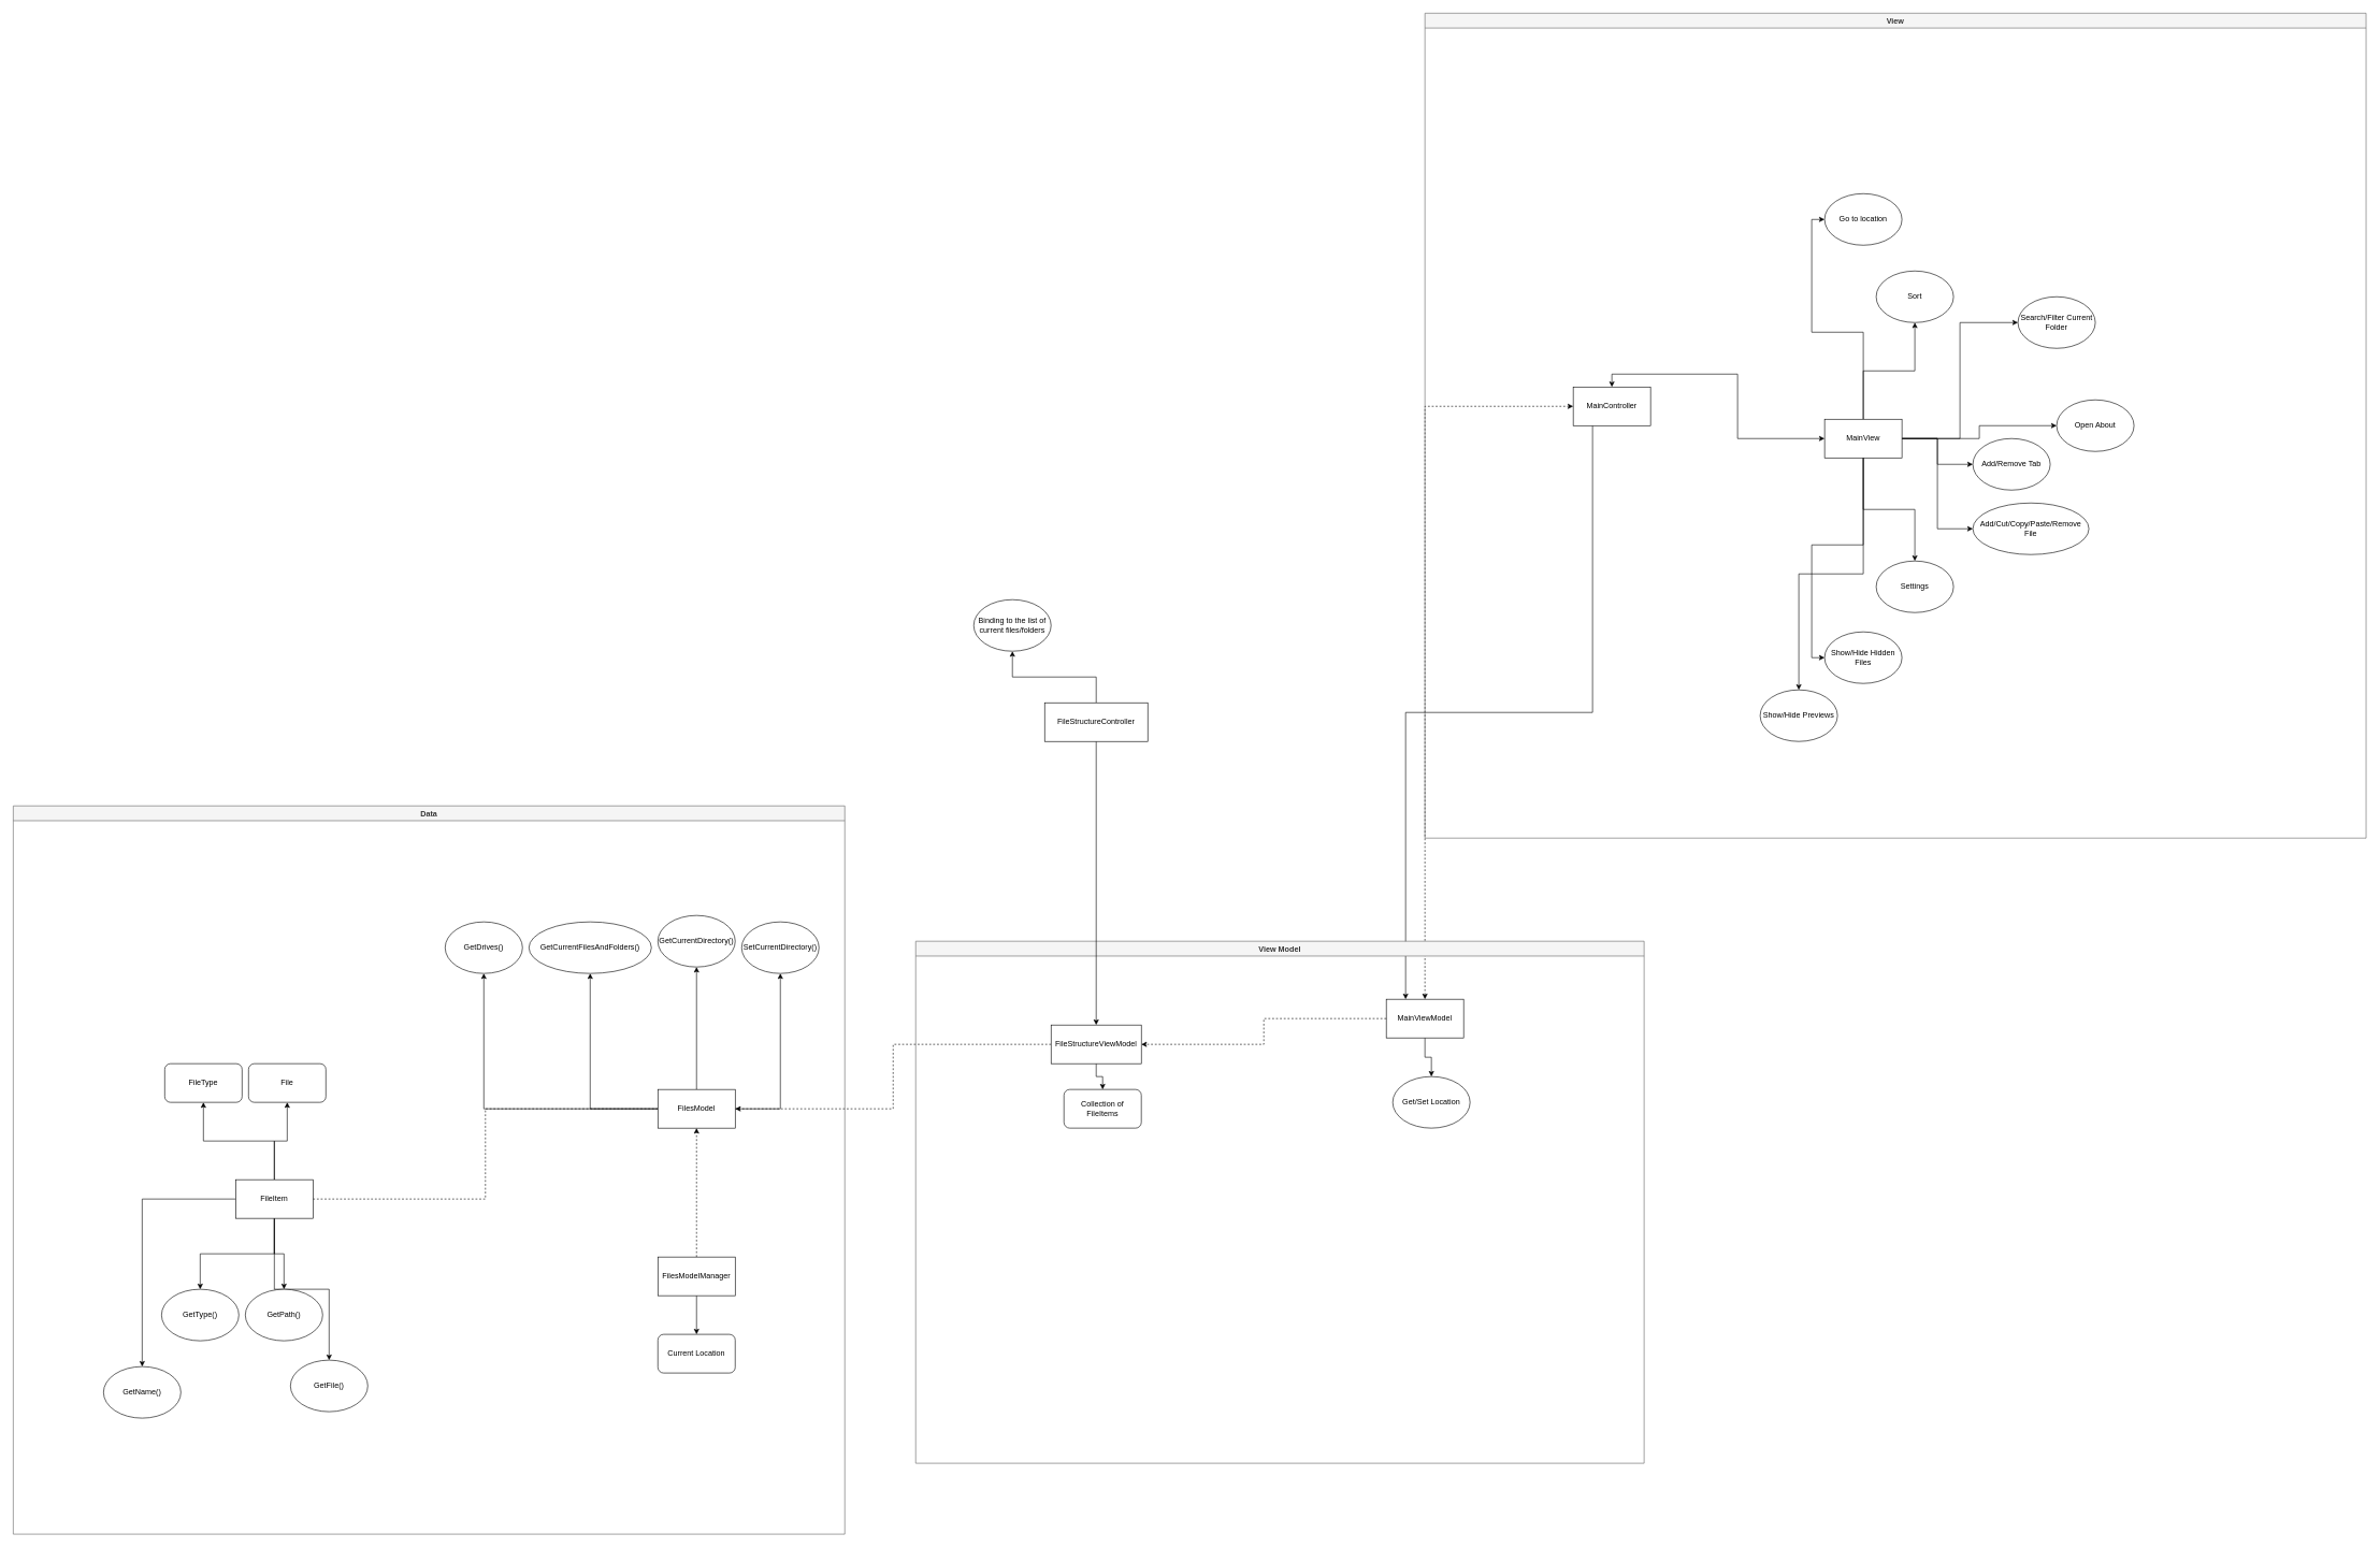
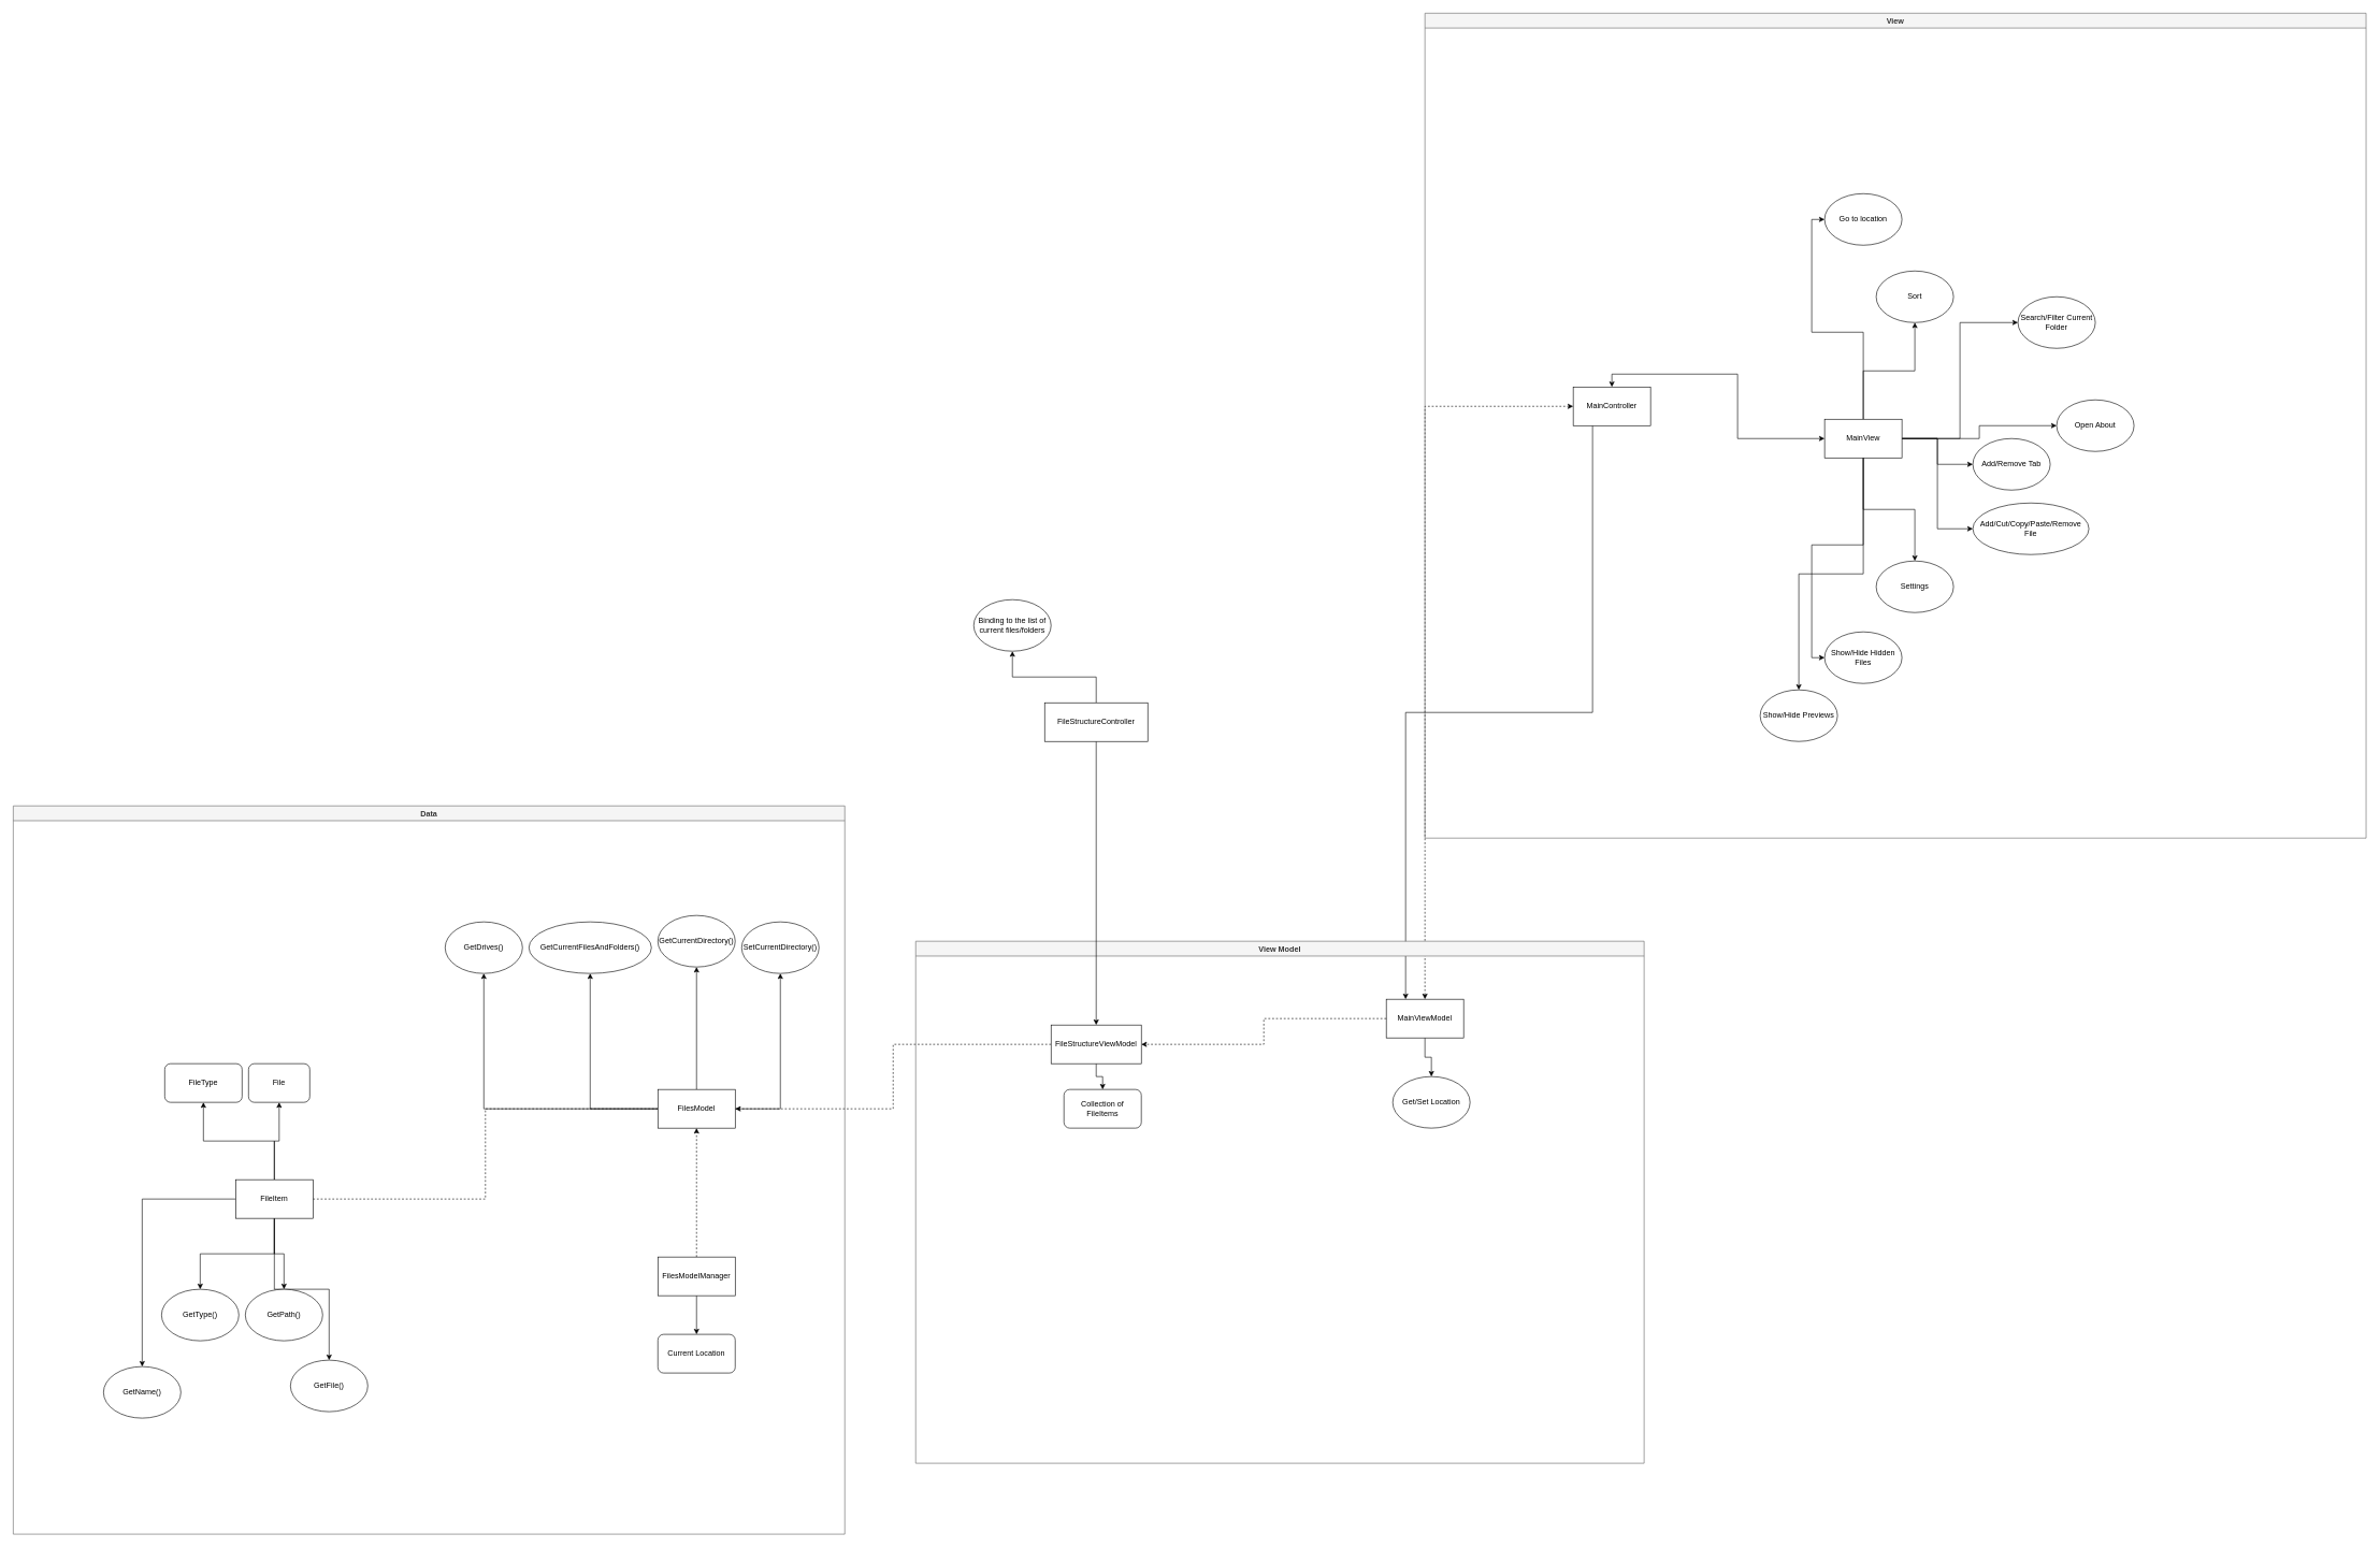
- <mxCell id="22" value="File" style="rounded=1;whiteSpace=wrap;html=1;fillColor=#FFFFFF;" vertex="1" parent="12"><mxGeometry x="365" y="400" width="120" height="60" as="geometry" /></mxCell>
+ <mxCell id="22" value="File" style="rounded=1;whiteSpace=wrap;html=1;fillColor=#FFFFFF;" vertex="1" parent="12"><mxGeometry x="365" y="400" width="95" height="60" as="geometry" /></mxCell>
